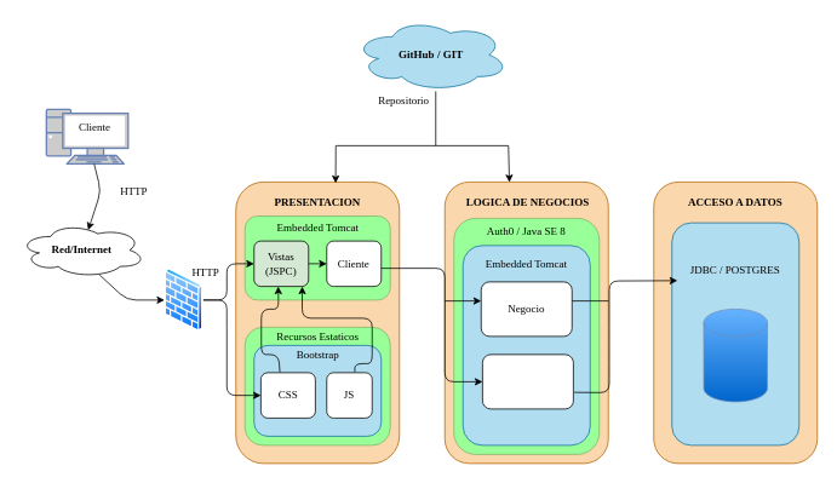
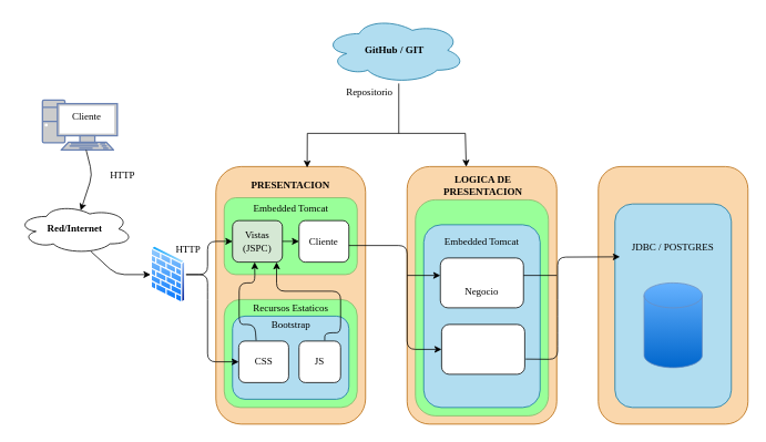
- <mxCell id="18" value="ACCESO A DATOS" style="text;html=1;fillColor=none;align=center;verticalAlign=middle;whiteSpace=wrap;rounded=0;labelBackgroundColor=none;fontFamily=Verdana;fontStyle=1" vertex="1" parent="1"><mxGeometry x="734" y="200" width="150" height="45" as="geometry" /></mxCell>
- <mxCell id="19" value="LOGICA DE NEGOCIOS" style="text;html=1;fillColor=none;align=center;verticalAlign=middle;whiteSpace=wrap;rounded=0;labelBackgroundColor=none;fontFamily=Verdana;fontStyle=1" vertex="1" parent="1"><mxGeometry x="498" y="200" width="165" height="45" as="geometry" /></mxCell>
+ <mxCell id="19" value="LOGICA DE PRESENTACION" style="text;html=1;fillColor=none;align=center;verticalAlign=middle;whiteSpace=wrap;rounded=0;labelBackgroundColor=none;fontFamily=Verdana;fontStyle=1" vertex="1" parent="1"><mxGeometry x="498" y="200" width="165" height="45" as="geometry" /></mxCell>
- <mxCell id="25" value="Auth0 / Java SE 8" style="text;html=1;align=center;verticalAlign=middle;whiteSpace=wrap;rounded=0;labelBackgroundColor=none;fontFamily=Verdana;" vertex="1" parent="1"><mxGeometry x="519" y="245" width="120" height="20" as="geometry" /></mxCell>
- <mxCell id="29" value="Negocio" style="text;html=1;align=center;verticalAlign=middle;whiteSpace=wrap;rounded=0;labelBackgroundColor=none;fontFamily=Verdana;" vertex="1" parent="1"><mxGeometry x="549" y="330" width="60" height="20" as="geometry" /></mxCell>
+ <mxCell id="29" value="Negocio" style="text;html=1;align=center;verticalAlign=middle;whiteSpace=wrap;rounded=0;labelBackgroundColor=none;fontFamily=Verdana;" vertex="1" parent="1"><mxGeometry x="549" y="340" width="60" height="20" as="geometry" /></mxCell>
